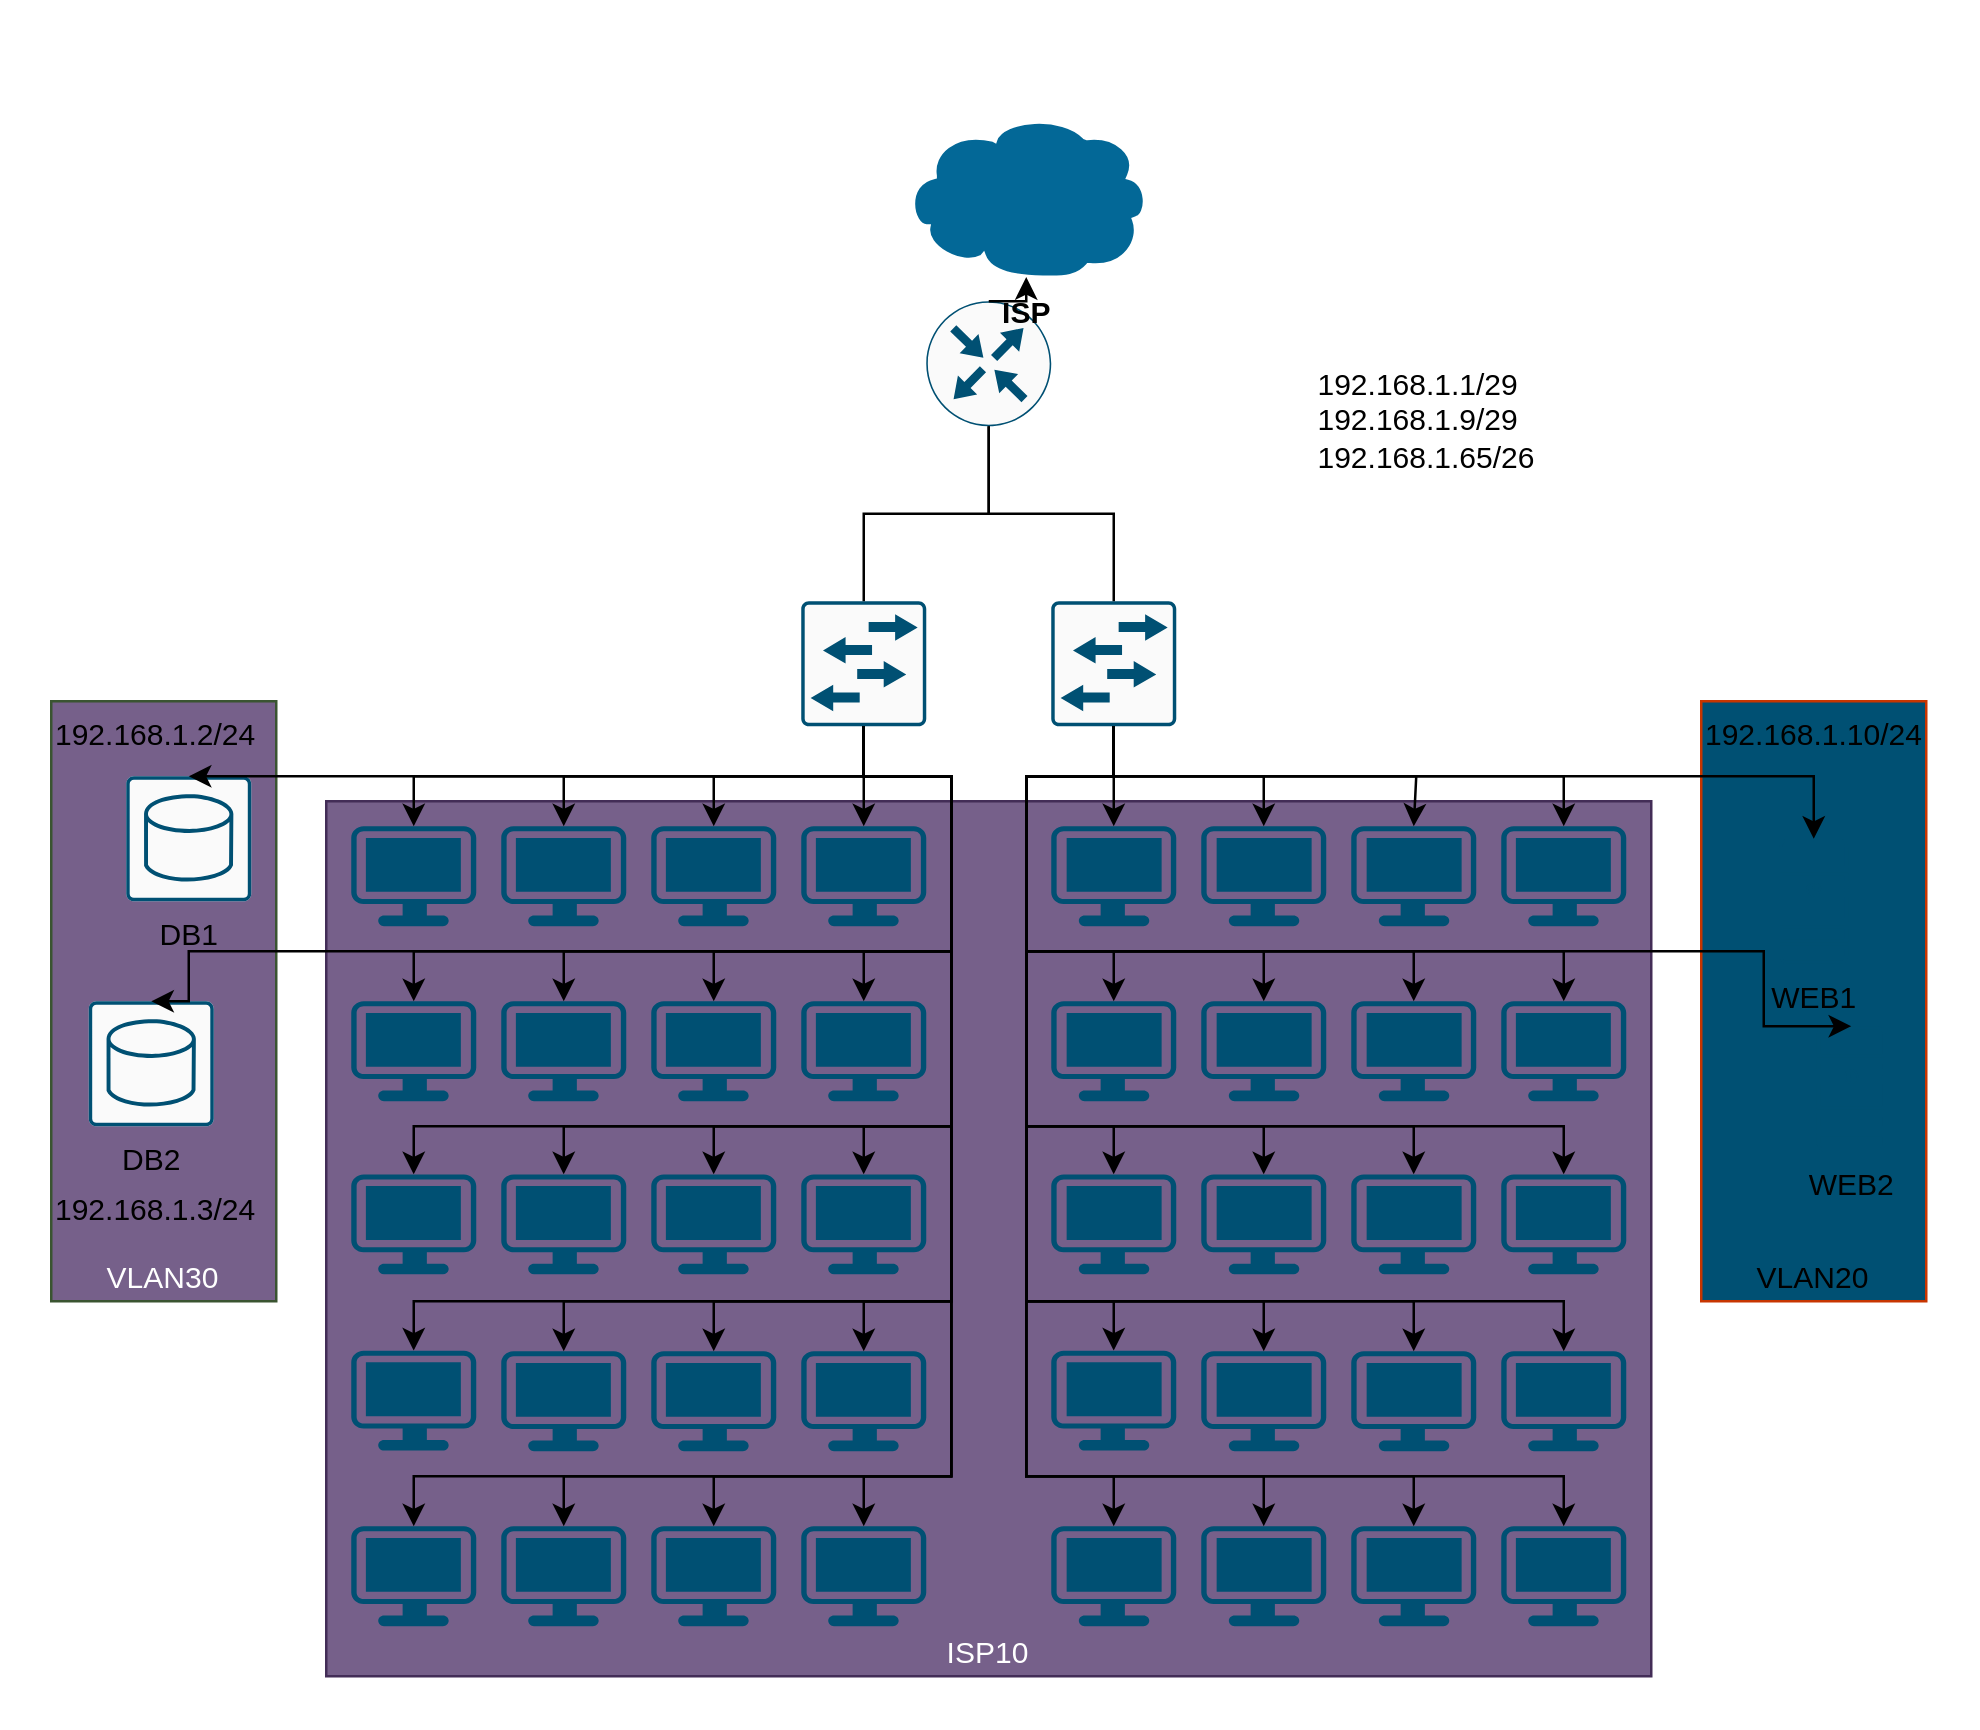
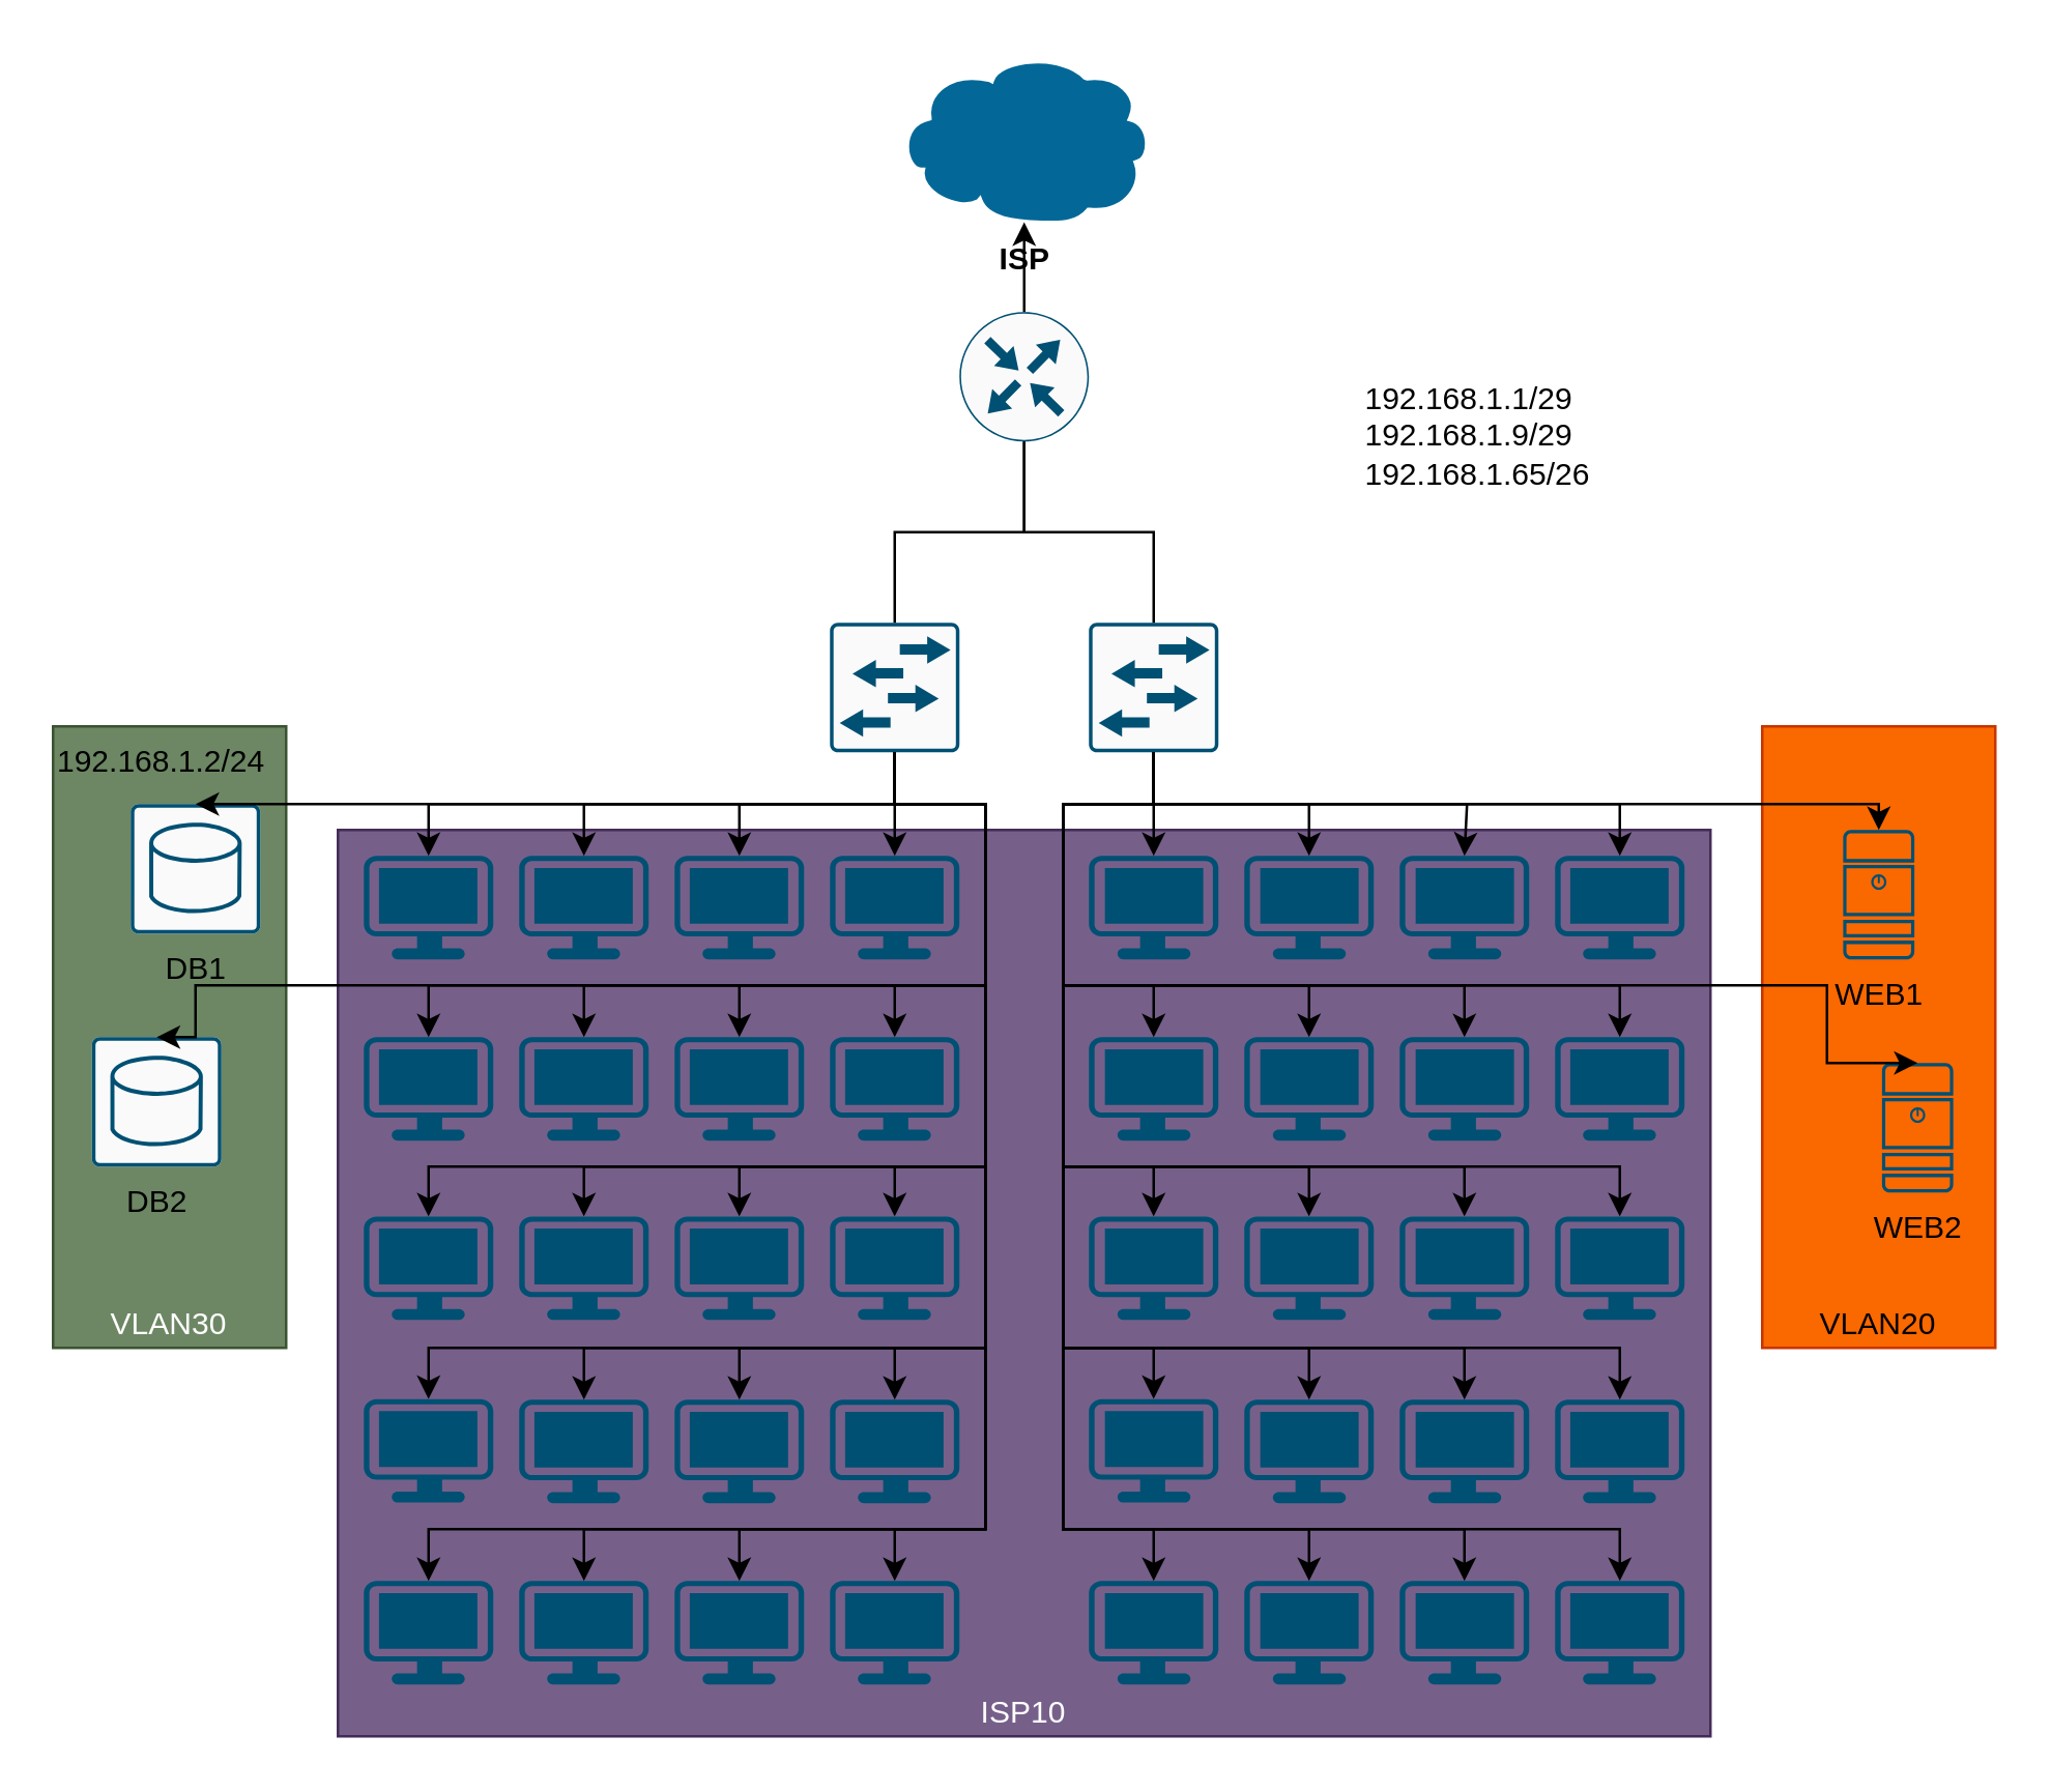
- <mxCell id="101" value="&lt;b&gt;ISP&lt;/b&gt;" style="shape=mxgraph.cisco.storage.cloud;sketch=0;html=1;pointerEvents=1;dashed=0;fillColor=#036897;strokeColor=#ffffff;strokeWidth=2;verticalLabelPosition=bottom;verticalAlign=top;align=center;outlineConnect=0;" vertex="1" parent="1"><mxGeometry x="360.5" y="45" width="99" height="66" as="geometry" /></mxCell>
+ <mxCell id="101" value="&lt;b&gt;ISP&lt;/b&gt;" style="shape=mxgraph.cisco.storage.cloud;sketch=0;html=1;pointerEvents=1;dashed=0;fillColor=#036897;strokeColor=#ffffff;strokeWidth=2;verticalLabelPosition=bottom;verticalAlign=top;align=center;outlineConnect=0;" vertex="1" parent="1"><mxGeometry x="345.5" y="20" width="99" height="66" as="geometry" /></mxCell>
- <mxCell id="98" value="&lt;div&gt;192.168.1.10/24&lt;/div&gt;" style="text;whiteSpace=wrap;html=1;" vertex="1" parent="1"><mxGeometry x="680" y="280" width="90" height="40" as="geometry" /></mxCell>
- <mxCell id="9" value="WEB1" style="sketch=0;points=[[0.015,0.015,0],[0.985,0.015,0],[0.985,0.985,0],[0.015,0.985,0],[0.25,0,0],[0.5,0,0],[0.75,0,0],[1,0.25,0],[1,0.5,0],[1,0.75,0],[0.75,1,0],[0.5,1,0],[0.25,1,0],[0,0.75,0],[0,0.5,0],[0,0.25,0]];verticalLabelPosition=bottom;html=1;verticalAlign=top;aspect=fixed;align=center;pointerEvents=1;shape=mxgraph.cisco19.server;fillColor=#005073;strokeColor=none;" vertex="1" parent="1"><mxGeometry x="711.25" y="335" width="27.5" height="50" as="geometry" /></mxCell>
+ <mxCell id="9" value="WEB1" style="sketch=0;points=[[0.015,0.015,0],[0.985,0.015,0],[0.985,0.985,0],[0.015,0.985,0],[0.25,0,0],[0.5,0,0],[0.75,0,0],[1,0.25,0],[1,0.5,0],[1,0.75,0],[0.75,1,0],[0.5,1,0],[0.25,1,0],[0,0.75,0],[0,0.5,0],[0,0.25,0]];verticalLabelPosition=bottom;html=1;verticalAlign=top;aspect=fixed;align=center;pointerEvents=1;shape=mxgraph.cisco19.server;fillColor=#005073;strokeColor=none;" vertex="1" parent="1"><mxGeometry x="711.25" y="320" width="27.5" height="50" as="geometry" /></mxCell>
- <mxCell id="4" value="&lt;div&gt;&lt;br&gt;&lt;/div&gt;&lt;div&gt;&lt;br&gt;&lt;/div&gt;&lt;div&gt;&lt;br&gt;&lt;/div&gt;&lt;div&gt;VLAN20&lt;br&gt;&lt;/div&gt;" style="whiteSpace=wrap;html=1;fillColor=#005073;strokeColor=#C73500;fontColor=#000000;verticalAlign=bottom;" vertex="1" parent="1"><mxGeometry x="680" y="280" width="90" height="240" as="geometry" /></mxCell>
+ <mxCell id="4" value="&lt;div&gt;&lt;br&gt;&lt;/div&gt;&lt;div&gt;&lt;br&gt;&lt;/div&gt;&lt;div&gt;&lt;br&gt;&lt;/div&gt;&lt;div&gt;VLAN20&lt;br&gt;&lt;/div&gt;" style="whiteSpace=wrap;html=1;fillColor=#fa6800;strokeColor=#C73500;fontColor=#000000;verticalAlign=bottom;" vertex="1" parent="1"><mxGeometry x="680" y="280" width="90" height="240" as="geometry" /></mxCell>
- <mxCell id="100" value="&lt;div&gt;192.168.1.3/24&lt;/div&gt;" style="text;whiteSpace=wrap;html=1;" vertex="1" parent="1"><mxGeometry x="20" y="470" width="90" height="40" as="geometry" /></mxCell>
- <mxCell id="3" value="&lt;div&gt;&lt;br&gt;&lt;/div&gt;&lt;div&gt;&lt;br&gt;&lt;/div&gt;&lt;div&gt;&lt;br&gt;&lt;/div&gt;&lt;div&gt;VLAN30&lt;br&gt;&lt;/div&gt;" style="whiteSpace=wrap;html=1;fillColor=#76608a;strokeColor=#3A5431;fontColor=#ffffff;verticalAlign=bottom;" vertex="1" parent="1"><mxGeometry x="20" y="280" width="90" height="240" as="geometry" /></mxCell>
+ <mxCell id="3" value="&lt;div&gt;&lt;br&gt;&lt;/div&gt;&lt;div&gt;&lt;br&gt;&lt;/div&gt;&lt;div&gt;&lt;br&gt;&lt;/div&gt;&lt;div&gt;VLAN30&lt;br&gt;&lt;/div&gt;" style="whiteSpace=wrap;html=1;fillColor=#6d8764;strokeColor=#3A5431;fontColor=#ffffff;verticalAlign=bottom;" vertex="1" parent="1"><mxGeometry x="20" y="280" width="90" height="240" as="geometry" /></mxCell>
